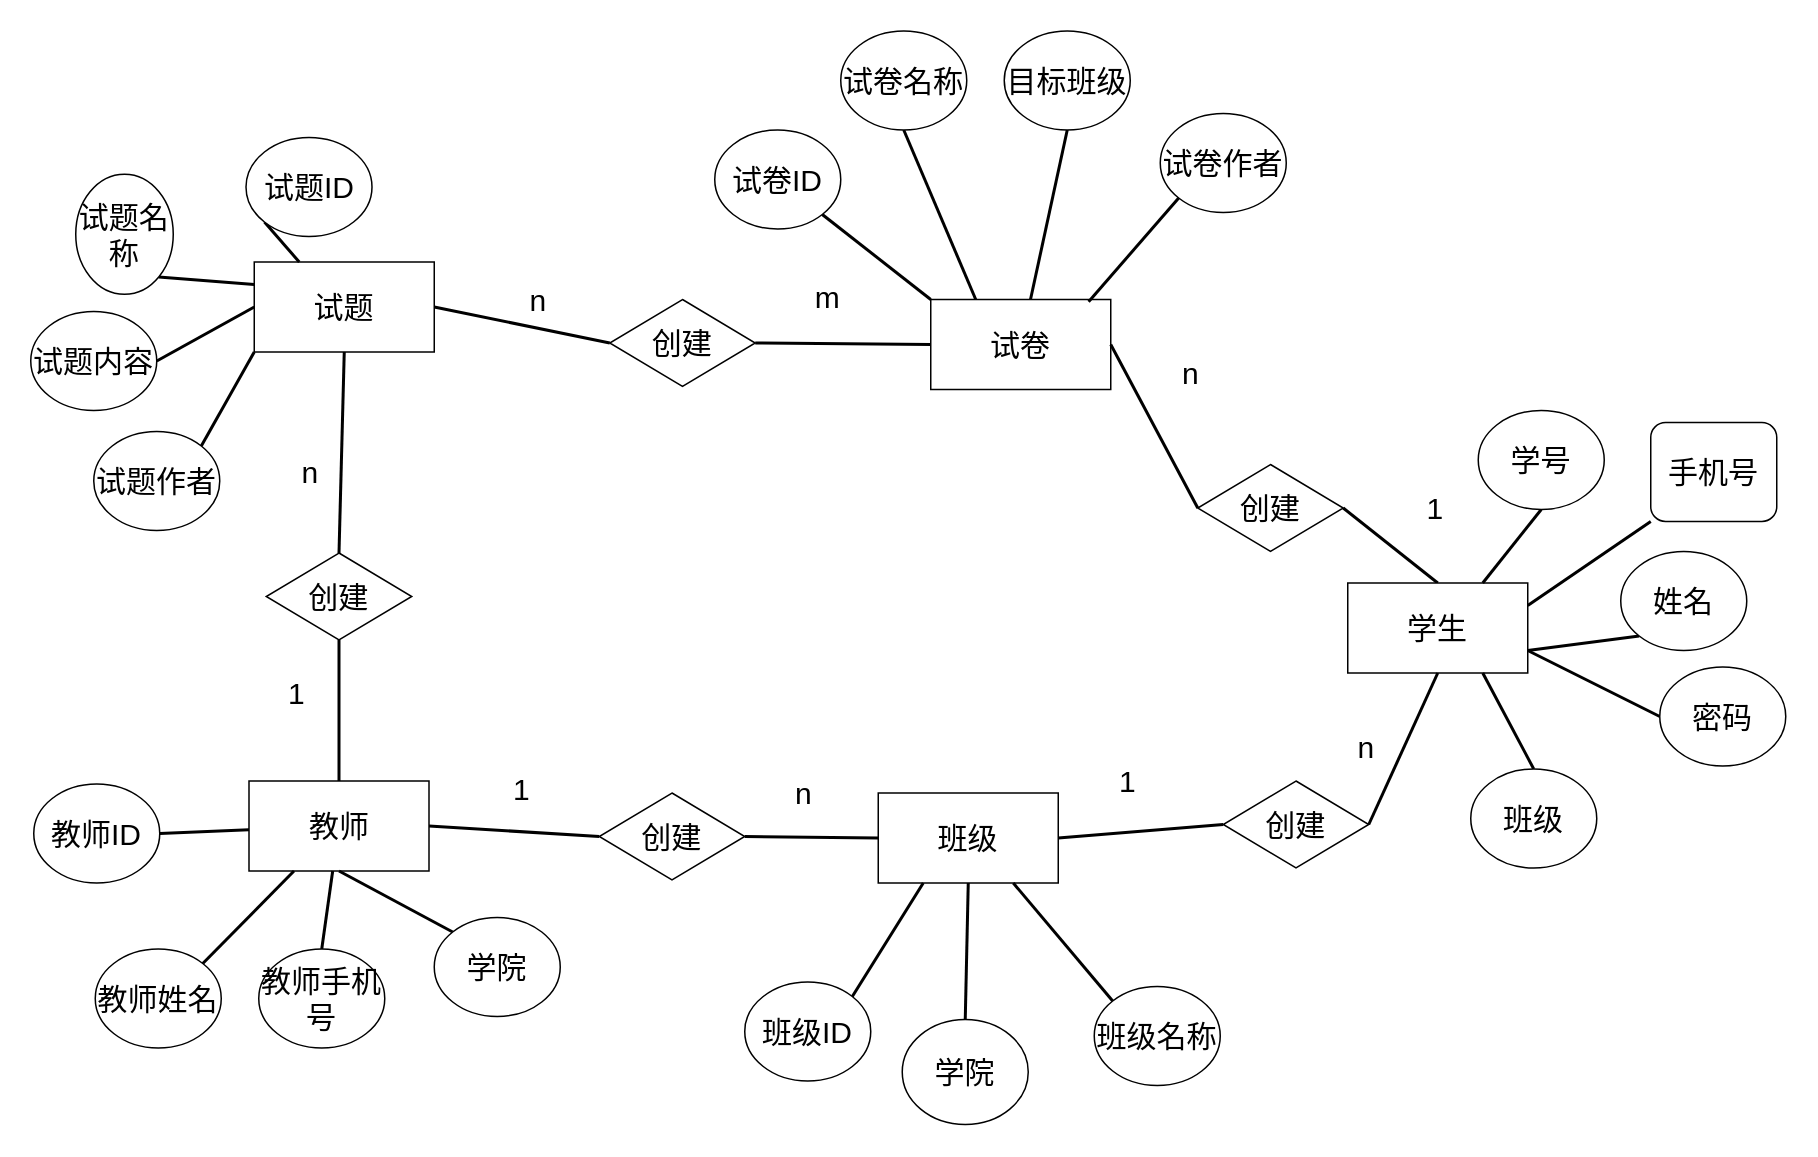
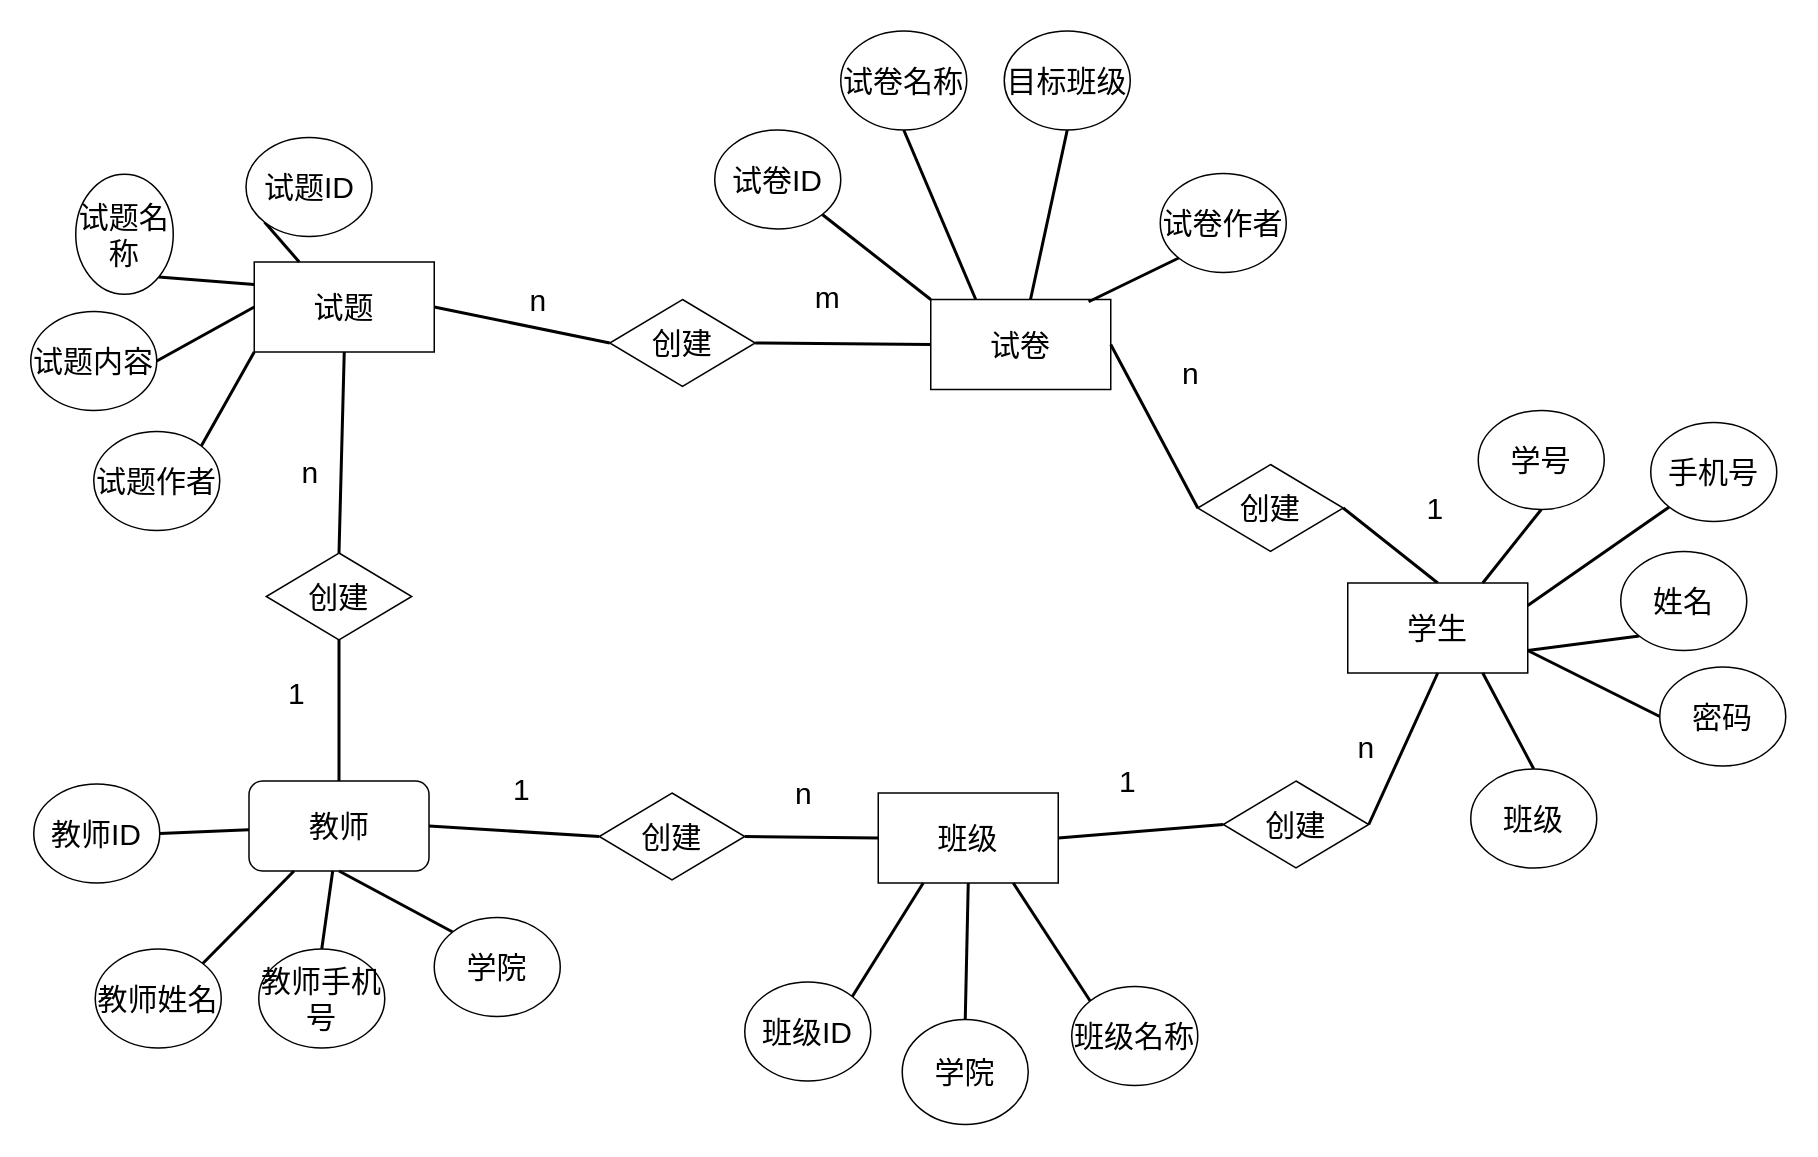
- <mxCell id="32" value="试卷作者" style="ellipse;whiteSpace=wrap;html=1;fontFamily=Helvetica;fontSize=20;fontColor=default;" vertex="1" parent="1"><mxGeometry x="773" y="75" width="84" height="66" as="geometry" /></mxCell>
+ <mxCell id="32" value="试卷作者" style="ellipse;whiteSpace=wrap;html=1;fontFamily=Helvetica;fontSize=20;fontColor=default;" vertex="1" parent="1"><mxGeometry x="773" y="115" width="84" height="66" as="geometry" /></mxCell>
- <mxCell id="70" value="手机号" style="whiteSpace=wrap;html=1;fontFamily=Helvetica;fontSize=20;fontColor=default;rounded=1;" vertex="1" parent="1"><mxGeometry x="1100" y="281" width="84" height="66" as="geometry" /></mxCell>
+ <mxCell id="70" value="手机号" style="ellipse;whiteSpace=wrap;html=1;fontFamily=Helvetica;fontSize=20;fontColor=default;" vertex="1" parent="1"><mxGeometry x="1100" y="281" width="84" height="66" as="geometry" /></mxCell>
- <mxCell id="8" value="教师" style="rounded=0;whiteSpace=wrap;html=1;strokeColor=default;strokeWidth=1;align=center;verticalAlign=middle;fontFamily=Helvetica;fontSize=20;fontColor=default;fillColor=default;" vertex="1" parent="1"><mxGeometry x="165.5" y="520" width="120" height="60" as="geometry" /></mxCell>
+ <mxCell id="8" value="教师" style="whiteSpace=wrap;html=1;strokeColor=default;strokeWidth=1;align=center;verticalAlign=middle;fontFamily=Helvetica;fontSize=20;fontColor=default;fillColor=default;rounded=1;" vertex="1" parent="1"><mxGeometry x="165.5" y="520" width="120" height="60" as="geometry" /></mxCell>
- <mxCell id="68" value="班级名称" style="ellipse;whiteSpace=wrap;html=1;fontFamily=Helvetica;fontSize=20;fontColor=default;" vertex="1" parent="1"><mxGeometry x="729" y="657" width="84" height="66" as="geometry" /></mxCell>
+ <mxCell id="68" value="班级名称" style="ellipse;whiteSpace=wrap;html=1;fontFamily=Helvetica;fontSize=20;fontColor=default;" vertex="1" parent="1"><mxGeometry x="714" y="657" width="84" height="66" as="geometry" /></mxCell>
